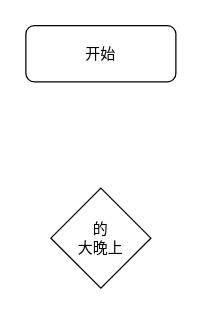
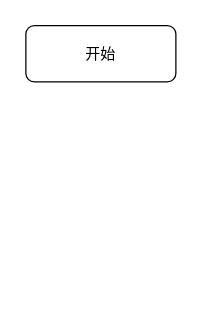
- <mxCell id="3" value="的&lt;br&gt;大晚上" style="rhombus;whiteSpace=wrap;html=1;fontFamily=Times New Roman;" vertex="1" parent="1"><mxGeometry x="40" y="150" width="80" height="80" as="geometry" /></mxCell>
